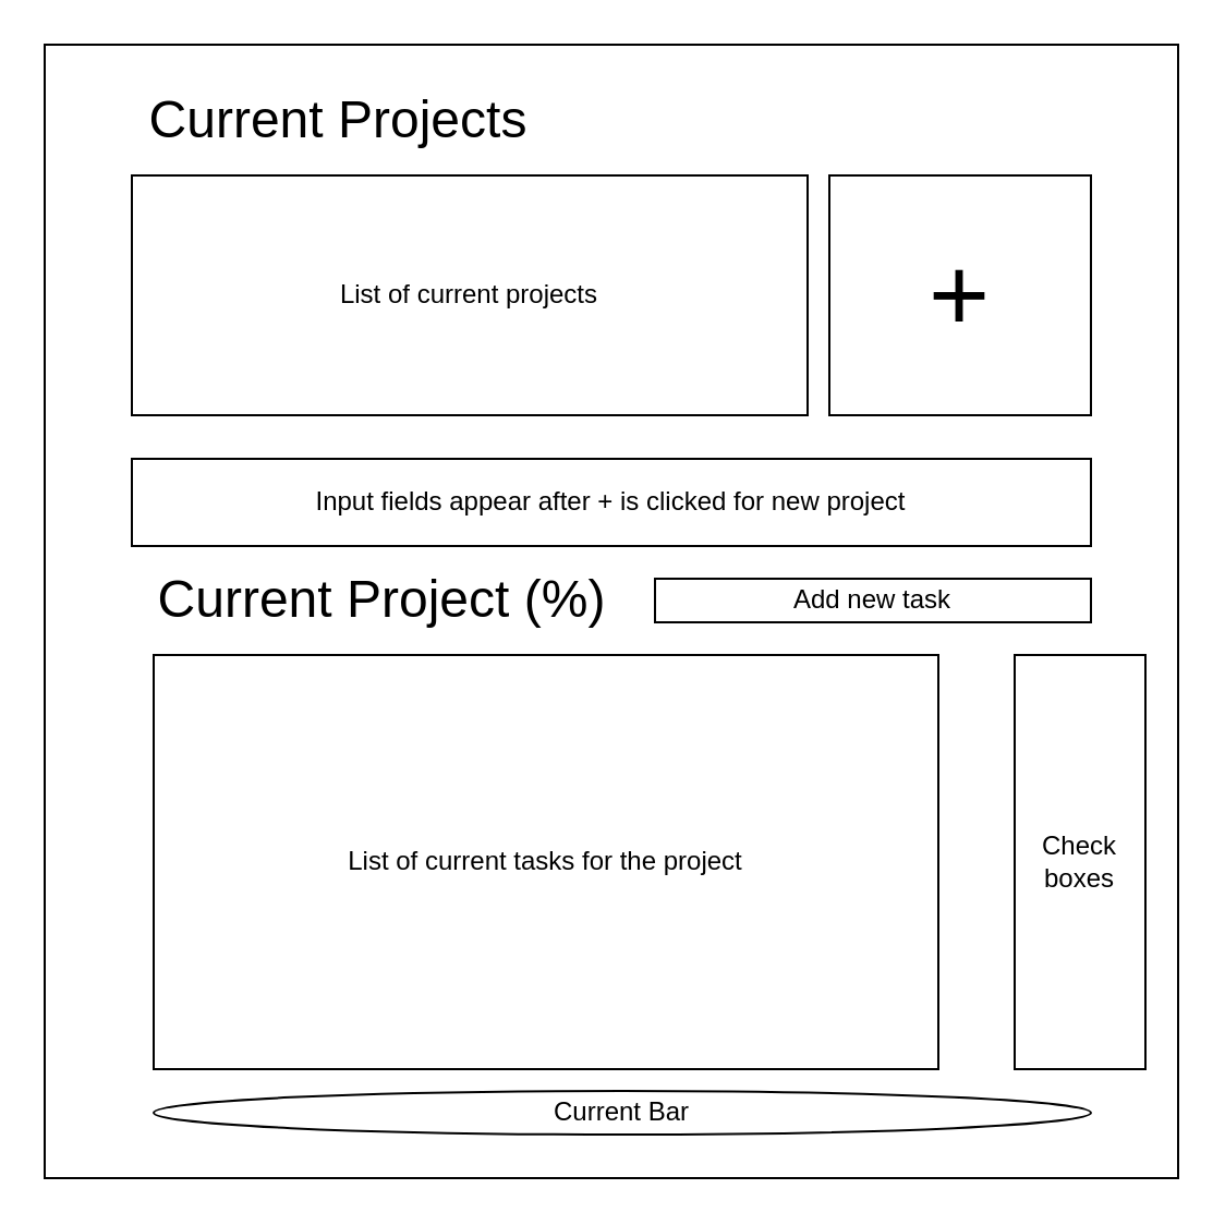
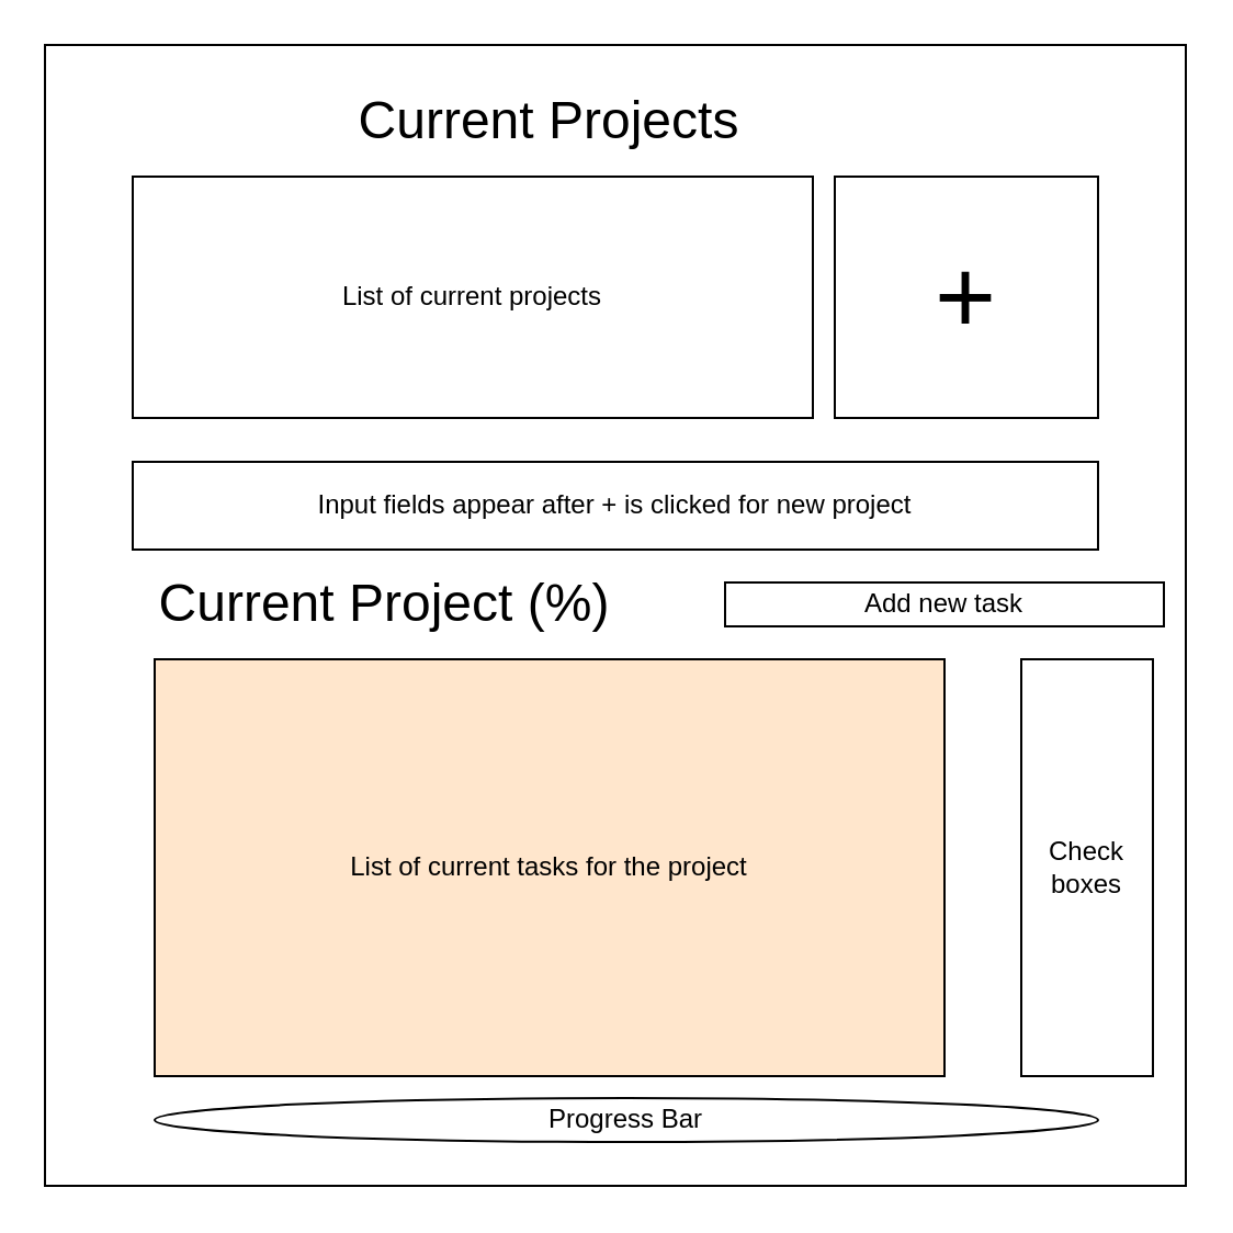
- <mxCell id="5" value="&lt;font style=&quot;font-size: 24px;&quot;&gt;Current Projects&lt;/font&gt;" style="text;html=1;align=center;verticalAlign=middle;whiteSpace=wrap;rounded=0;" vertex="1" parent="1"><mxGeometry x="60" y="40" width="190" height="30" as="geometry" /></mxCell>
+ <mxCell id="5" value="&lt;font style=&quot;font-size: 24px;&quot;&gt;Current Projects&lt;/font&gt;" style="text;html=1;align=center;verticalAlign=middle;whiteSpace=wrap;rounded=0;" vertex="1" parent="1"><mxGeometry x="155" y="40" width="190" height="30" as="geometry" /></mxCell>
- <mxCell id="9" value="Add new task" style="rounded=0;whiteSpace=wrap;html=1;" vertex="1" parent="1"><mxGeometry x="300" y="265" width="200" height="20" as="geometry" /></mxCell>
+ <mxCell id="9" value="Add new task" style="rounded=0;whiteSpace=wrap;html=1;" vertex="1" parent="1"><mxGeometry x="330" y="265" width="200" height="20" as="geometry" /></mxCell>
- <mxCell id="7" value="List of current tasks for the project" style="rounded=0;whiteSpace=wrap;html=1;" vertex="1" parent="1"><mxGeometry x="70" y="300" width="360" height="190" as="geometry" /></mxCell>
+ <mxCell id="7" value="List of current tasks for the project" style="rounded=0;whiteSpace=wrap;html=1;fillColor=#ffe6cc;" vertex="1" parent="1"><mxGeometry x="70" y="300" width="360" height="190" as="geometry" /></mxCell>
- <mxCell id="11" value="Current Bar" style="ellipse;whiteSpace=wrap;html=1;" vertex="1" parent="1"><mxGeometry x="70" y="500" width="430" height="20" as="geometry" /></mxCell>
+ <mxCell id="11" value="Progress Bar" style="ellipse;whiteSpace=wrap;html=1;" vertex="1" parent="1"><mxGeometry x="70" y="500" width="430" height="20" as="geometry" /></mxCell>
